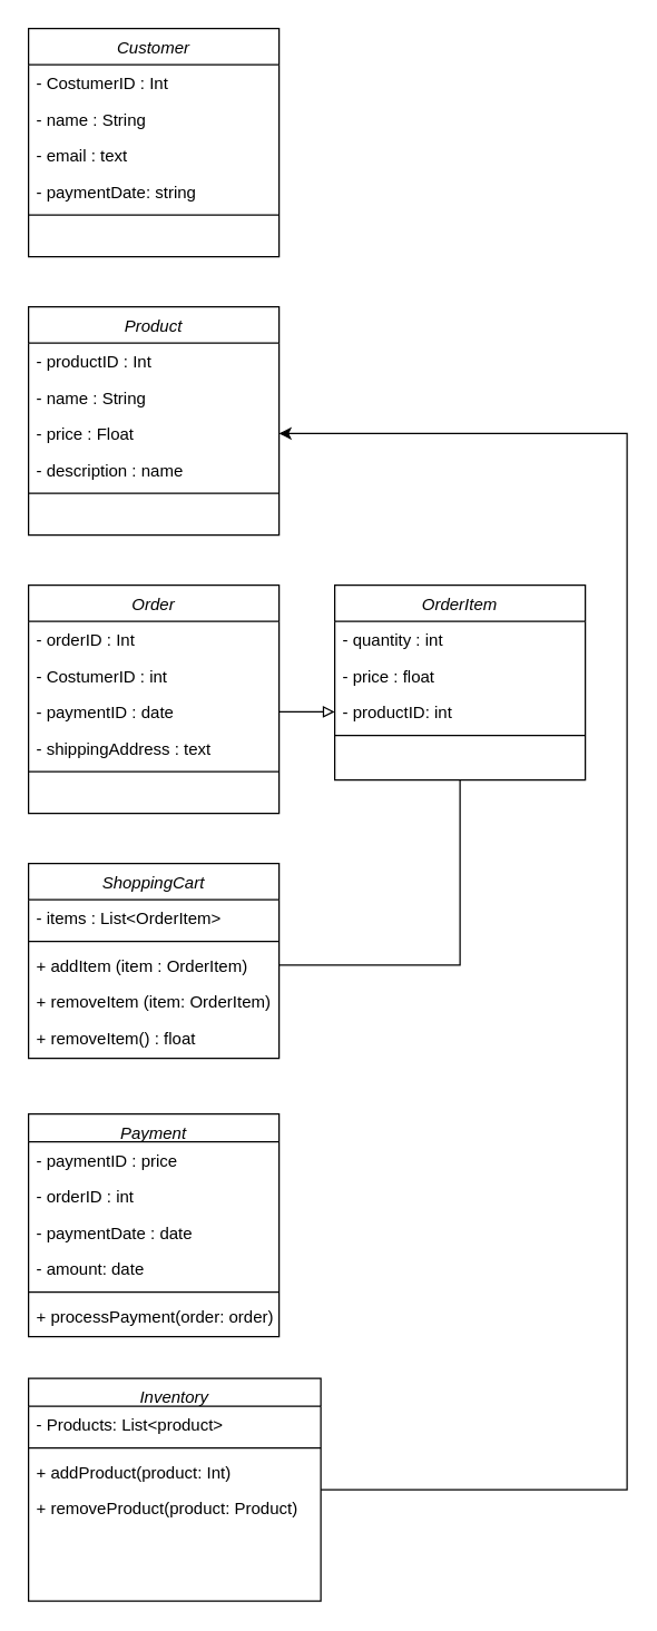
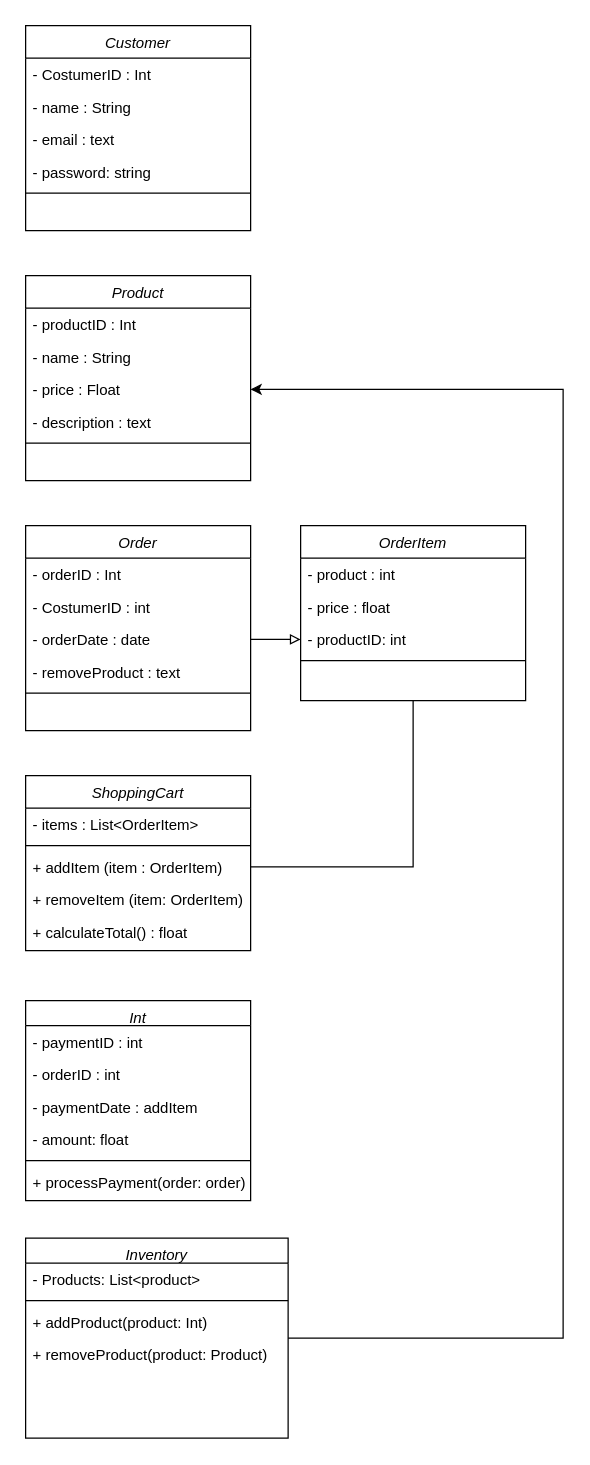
- <mxCell id="12" value="- paymentDate: string&#10;" style="text;align=left;verticalAlign=top;spacingLeft=4;spacingRight=4;overflow=hidden;rotatable=0;points=[[0,0.5],[1,0.5]];portConstraint=eastwest;rounded=0;shadow=0;html=0;" parent="8" vertex="1"><mxGeometry y="104" width="180" height="26" as="geometry" /></mxCell>
+ <mxCell id="12" value="- password: string&#10;" style="text;align=left;verticalAlign=top;spacingLeft=4;spacingRight=4;overflow=hidden;rotatable=0;points=[[0,0.5],[1,0.5]];portConstraint=eastwest;rounded=0;shadow=0;html=0;" parent="8" vertex="1"><mxGeometry y="104" width="180" height="26" as="geometry" /></mxCell>
- <mxCell id="6" value="- description : name&#10;" style="text;align=left;verticalAlign=top;spacingLeft=4;spacingRight=4;overflow=hidden;rotatable=0;points=[[0,0.5],[1,0.5]];portConstraint=eastwest;rounded=0;shadow=0;html=0;" parent="2" vertex="1"><mxGeometry y="104" width="180" height="26" as="geometry" /></mxCell>
+ <mxCell id="6" value="- description : text&#10;" style="text;align=left;verticalAlign=top;spacingLeft=4;spacingRight=4;overflow=hidden;rotatable=0;points=[[0,0.5],[1,0.5]];portConstraint=eastwest;rounded=0;shadow=0;html=0;" parent="2" vertex="1"><mxGeometry y="104" width="180" height="26" as="geometry" /></mxCell>
- <mxCell id="22" value="- quantity : int" style="text;align=left;verticalAlign=top;spacingLeft=4;spacingRight=4;overflow=hidden;rotatable=0;points=[[0,0.5],[1,0.5]];portConstraint=eastwest;" parent="21" vertex="1"><mxGeometry y="26" width="180" height="26" as="geometry" /></mxCell>
+ <mxCell id="22" value="- product : int" style="text;align=left;verticalAlign=top;spacingLeft=4;spacingRight=4;overflow=hidden;rotatable=0;points=[[0,0.5],[1,0.5]];portConstraint=eastwest;" parent="21" vertex="1"><mxGeometry y="26" width="180" height="26" as="geometry" /></mxCell>
- <mxCell id="17" value="- paymentID : date&#10;" style="text;align=left;verticalAlign=top;spacingLeft=4;spacingRight=4;overflow=hidden;rotatable=0;points=[[0,0.5],[1,0.5]];portConstraint=eastwest;rounded=0;shadow=0;html=0;" parent="14" vertex="1"><mxGeometry y="78" width="180" height="26" as="geometry" /></mxCell>
+ <mxCell id="17" value="- orderDate : date&#10;" style="text;align=left;verticalAlign=top;spacingLeft=4;spacingRight=4;overflow=hidden;rotatable=0;points=[[0,0.5],[1,0.5]];portConstraint=eastwest;rounded=0;shadow=0;html=0;" parent="14" vertex="1"><mxGeometry y="78" width="180" height="26" as="geometry" /></mxCell>
- <mxCell id="18" value="- shippingAddress : text&#10;" style="text;align=left;verticalAlign=top;spacingLeft=4;spacingRight=4;overflow=hidden;rotatable=0;points=[[0,0.5],[1,0.5]];portConstraint=eastwest;rounded=0;shadow=0;html=0;" parent="14" vertex="1"><mxGeometry y="104" width="180" height="26" as="geometry" /></mxCell>
+ <mxCell id="18" value="- removeProduct : text&#10;" style="text;align=left;verticalAlign=top;spacingLeft=4;spacingRight=4;overflow=hidden;rotatable=0;points=[[0,0.5],[1,0.5]];portConstraint=eastwest;rounded=0;shadow=0;html=0;" parent="14" vertex="1"><mxGeometry y="104" width="180" height="26" as="geometry" /></mxCell>
- <mxCell id="31" value="+ removeItem() : float" style="text;align=left;verticalAlign=top;spacingLeft=4;spacingRight=4;overflow=hidden;rotatable=0;points=[[0,0.5],[1,0.5]];portConstraint=eastwest;rounded=0;shadow=0;html=0;" parent="26" vertex="1"><mxGeometry y="112" width="180" height="26" as="geometry" /></mxCell>
+ <mxCell id="31" value="+ calculateTotal() : float" style="text;align=left;verticalAlign=top;spacingLeft=4;spacingRight=4;overflow=hidden;rotatable=0;points=[[0,0.5],[1,0.5]];portConstraint=eastwest;rounded=0;shadow=0;html=0;" parent="26" vertex="1"><mxGeometry y="112" width="180" height="26" as="geometry" /></mxCell>
- <mxCell id="32" value="Payment" style="swimlane;fontStyle=2;align=center;verticalAlign=top;childLayout=stackLayout;horizontal=1;startSize=20;horizontalStack=0;resizeParent=1;resizeLast=0;collapsible=1;marginBottom=0;rounded=0;shadow=0;strokeWidth=1;" parent="1" vertex="1"><mxGeometry x="20" y="800" width="180" height="160" as="geometry"><mxRectangle x="230" y="140" width="160" height="26" as="alternateBounds" /></mxGeometry></mxCell>
+ <mxCell id="32" value="Int" style="swimlane;fontStyle=2;align=center;verticalAlign=top;childLayout=stackLayout;horizontal=1;startSize=20;horizontalStack=0;resizeParent=1;resizeLast=0;collapsible=1;marginBottom=0;rounded=0;shadow=0;strokeWidth=1;" parent="1" vertex="1"><mxGeometry x="20" y="800" width="180" height="160" as="geometry"><mxRectangle x="230" y="140" width="160" height="26" as="alternateBounds" /></mxGeometry></mxCell>
- <mxCell id="33" value="- paymentID : price&#10;" style="text;align=left;verticalAlign=top;spacingLeft=4;spacingRight=4;overflow=hidden;rotatable=0;points=[[0,0.5],[1,0.5]];portConstraint=eastwest;" parent="32" vertex="1"><mxGeometry y="20" width="180" height="26" as="geometry" /></mxCell>
+ <mxCell id="33" value="- paymentID : int&#10;" style="text;align=left;verticalAlign=top;spacingLeft=4;spacingRight=4;overflow=hidden;rotatable=0;points=[[0,0.5],[1,0.5]];portConstraint=eastwest;" parent="32" vertex="1"><mxGeometry y="20" width="180" height="26" as="geometry" /></mxCell>
- <mxCell id="35" value="- paymentDate : date&#10;" style="text;align=left;verticalAlign=top;spacingLeft=4;spacingRight=4;overflow=hidden;rotatable=0;points=[[0,0.5],[1,0.5]];portConstraint=eastwest;" parent="32" vertex="1"><mxGeometry y="72" width="180" height="26" as="geometry" /></mxCell>
+ <mxCell id="35" value="- paymentDate : addItem&#10;" style="text;align=left;verticalAlign=top;spacingLeft=4;spacingRight=4;overflow=hidden;rotatable=0;points=[[0,0.5],[1,0.5]];portConstraint=eastwest;" parent="32" vertex="1"><mxGeometry y="72" width="180" height="26" as="geometry" /></mxCell>
- <mxCell id="36" value="- amount: date&#10;" style="text;align=left;verticalAlign=top;spacingLeft=4;spacingRight=4;overflow=hidden;rotatable=0;points=[[0,0.5],[1,0.5]];portConstraint=eastwest;" parent="32" vertex="1"><mxGeometry y="98" width="180" height="26" as="geometry" /></mxCell>
+ <mxCell id="36" value="- amount: float&#10;" style="text;align=left;verticalAlign=top;spacingLeft=4;spacingRight=4;overflow=hidden;rotatable=0;points=[[0,0.5],[1,0.5]];portConstraint=eastwest;" parent="32" vertex="1"><mxGeometry y="98" width="180" height="26" as="geometry" /></mxCell>
